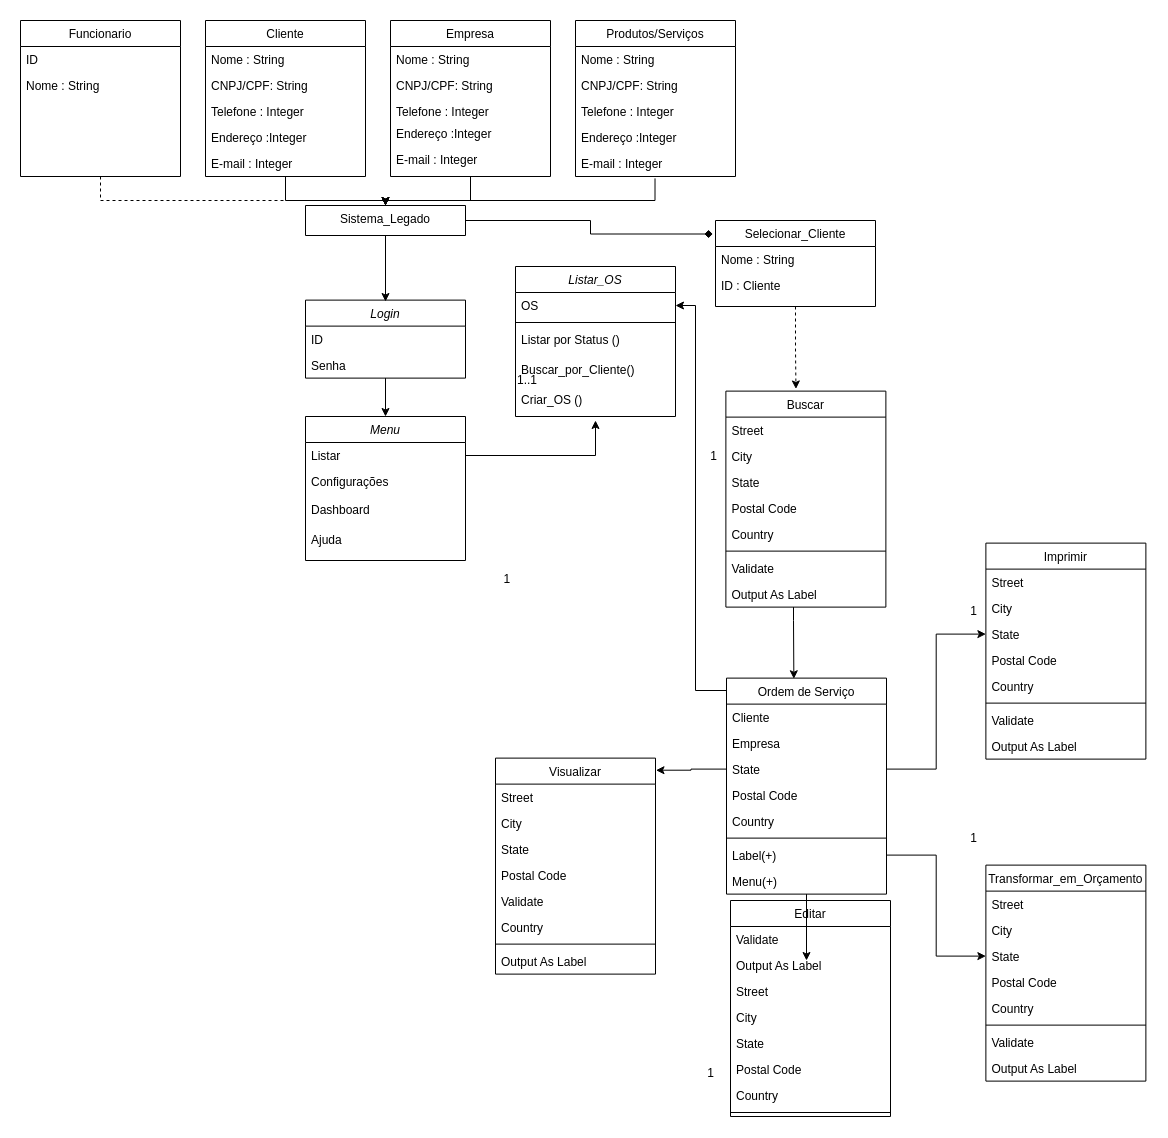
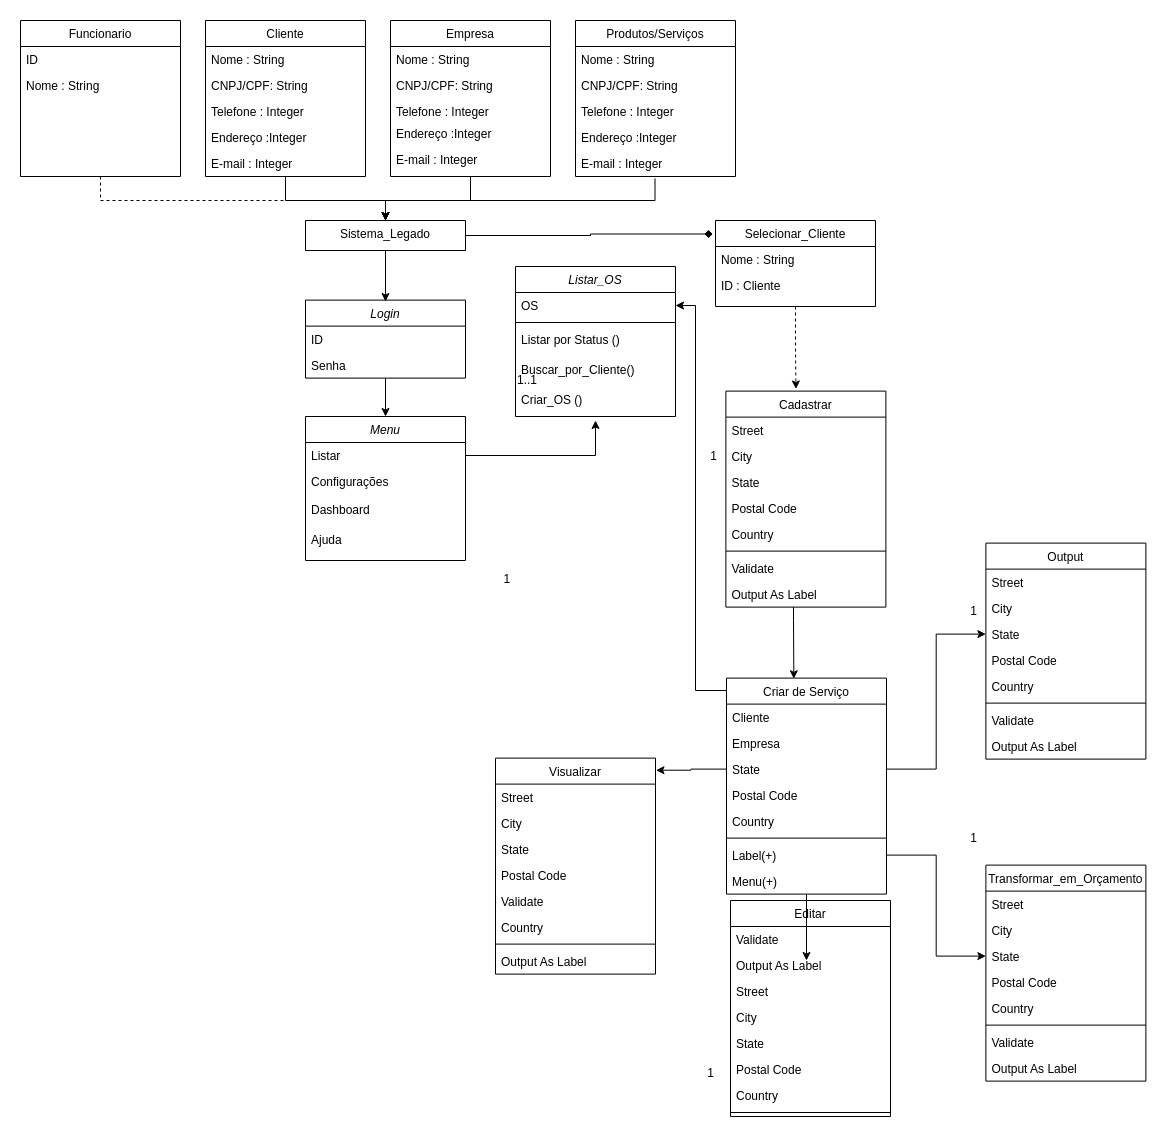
- <mxCell id="74" value="Sistema_Legado" style="swimlane;fontStyle=0;align=center;verticalAlign=top;childLayout=stackLayout;horizontal=1;startSize=30;horizontalStack=0;resizeParent=1;resizeLast=0;collapsible=1;marginBottom=0;rounded=0;shadow=0;strokeWidth=1;" vertex="1" parent="1"><mxGeometry x="305" y="205" width="160" height="30" as="geometry"><mxRectangle x="130" y="380" width="160" height="26" as="alternateBounds" /></mxGeometry></mxCell>
+ <mxCell id="74" value="Sistema_Legado" style="swimlane;fontStyle=0;align=center;verticalAlign=top;childLayout=stackLayout;horizontal=1;startSize=30;horizontalStack=0;resizeParent=1;resizeLast=0;collapsible=1;marginBottom=0;rounded=0;shadow=0;strokeWidth=1;" vertex="1" parent="1"><mxGeometry x="305" y="220" width="160" height="30" as="geometry"><mxRectangle x="130" y="380" width="160" height="26" as="alternateBounds" /></mxGeometry></mxCell>
- <mxCell id="43" value="Buscar" style="swimlane;fontStyle=0;align=center;verticalAlign=top;childLayout=stackLayout;horizontal=1;startSize=26;horizontalStack=0;resizeParent=1;resizeLast=0;collapsible=1;marginBottom=0;rounded=0;shadow=0;strokeWidth=1;" vertex="1" parent="1"><mxGeometry x="725.38" y="390.62" width="160" height="216" as="geometry"><mxRectangle x="550" y="140" width="160" height="26" as="alternateBounds" /></mxGeometry></mxCell>
+ <mxCell id="43" value="Cadastrar" style="swimlane;fontStyle=0;align=center;verticalAlign=top;childLayout=stackLayout;horizontal=1;startSize=26;horizontalStack=0;resizeParent=1;resizeLast=0;collapsible=1;marginBottom=0;rounded=0;shadow=0;strokeWidth=1;" vertex="1" parent="1"><mxGeometry x="725.38" y="390.62" width="160" height="216" as="geometry"><mxRectangle x="550" y="140" width="160" height="26" as="alternateBounds" /></mxGeometry></mxCell>
- <mxCell id="23" value="Imprimir" style="swimlane;fontStyle=0;align=center;verticalAlign=top;childLayout=stackLayout;horizontal=1;startSize=26;horizontalStack=0;resizeParent=1;resizeLast=0;collapsible=1;marginBottom=0;rounded=0;shadow=0;strokeWidth=1;" vertex="1" parent="1"><mxGeometry x="985.38" y="542.62" width="160" height="216" as="geometry"><mxRectangle x="550" y="140" width="160" height="26" as="alternateBounds" /></mxGeometry></mxCell>
+ <mxCell id="23" value="Output" style="swimlane;fontStyle=0;align=center;verticalAlign=top;childLayout=stackLayout;horizontal=1;startSize=26;horizontalStack=0;resizeParent=1;resizeLast=0;collapsible=1;marginBottom=0;rounded=0;shadow=0;strokeWidth=1;" vertex="1" parent="1"><mxGeometry x="985.38" y="542.62" width="160" height="216" as="geometry"><mxRectangle x="550" y="140" width="160" height="26" as="alternateBounds" /></mxGeometry></mxCell>
- <mxCell id="14" value="Ordem de Serviço" style="swimlane;fontStyle=0;align=center;verticalAlign=top;childLayout=stackLayout;horizontal=1;startSize=26;horizontalStack=0;resizeParent=1;resizeLast=0;collapsible=1;marginBottom=0;rounded=0;shadow=0;strokeWidth=1;" parent="1" vertex="1"><mxGeometry x="726" y="677.62" width="160" height="216" as="geometry"><mxRectangle x="550" y="140" width="160" height="26" as="alternateBounds" /></mxGeometry></mxCell>
+ <mxCell id="14" value="Criar de Serviço" style="swimlane;fontStyle=0;align=center;verticalAlign=top;childLayout=stackLayout;horizontal=1;startSize=26;horizontalStack=0;resizeParent=1;resizeLast=0;collapsible=1;marginBottom=0;rounded=0;shadow=0;strokeWidth=1;" parent="1" vertex="1"><mxGeometry x="726" y="677.62" width="160" height="216" as="geometry"><mxRectangle x="550" y="140" width="160" height="26" as="alternateBounds" /></mxGeometry></mxCell>
